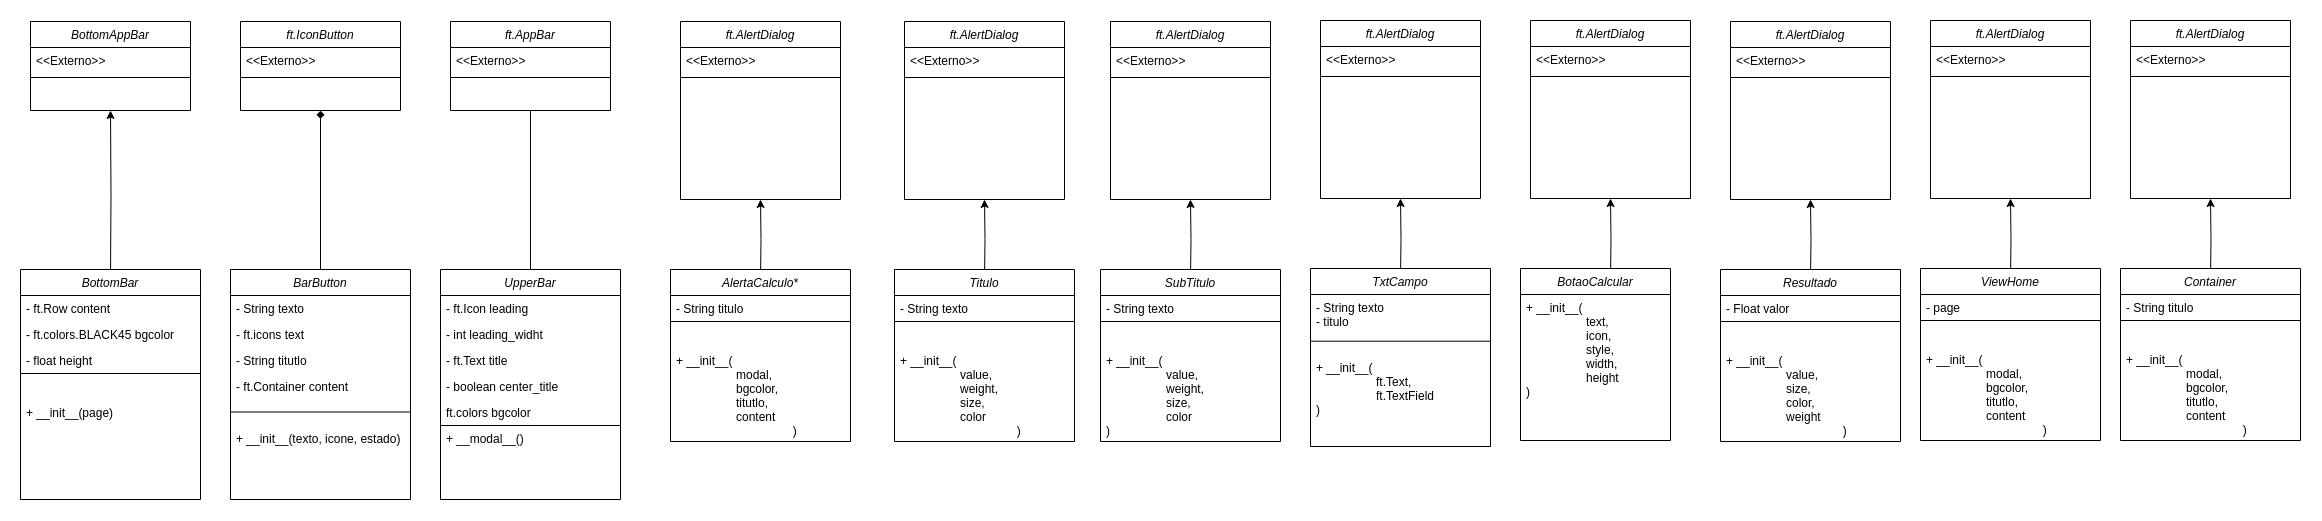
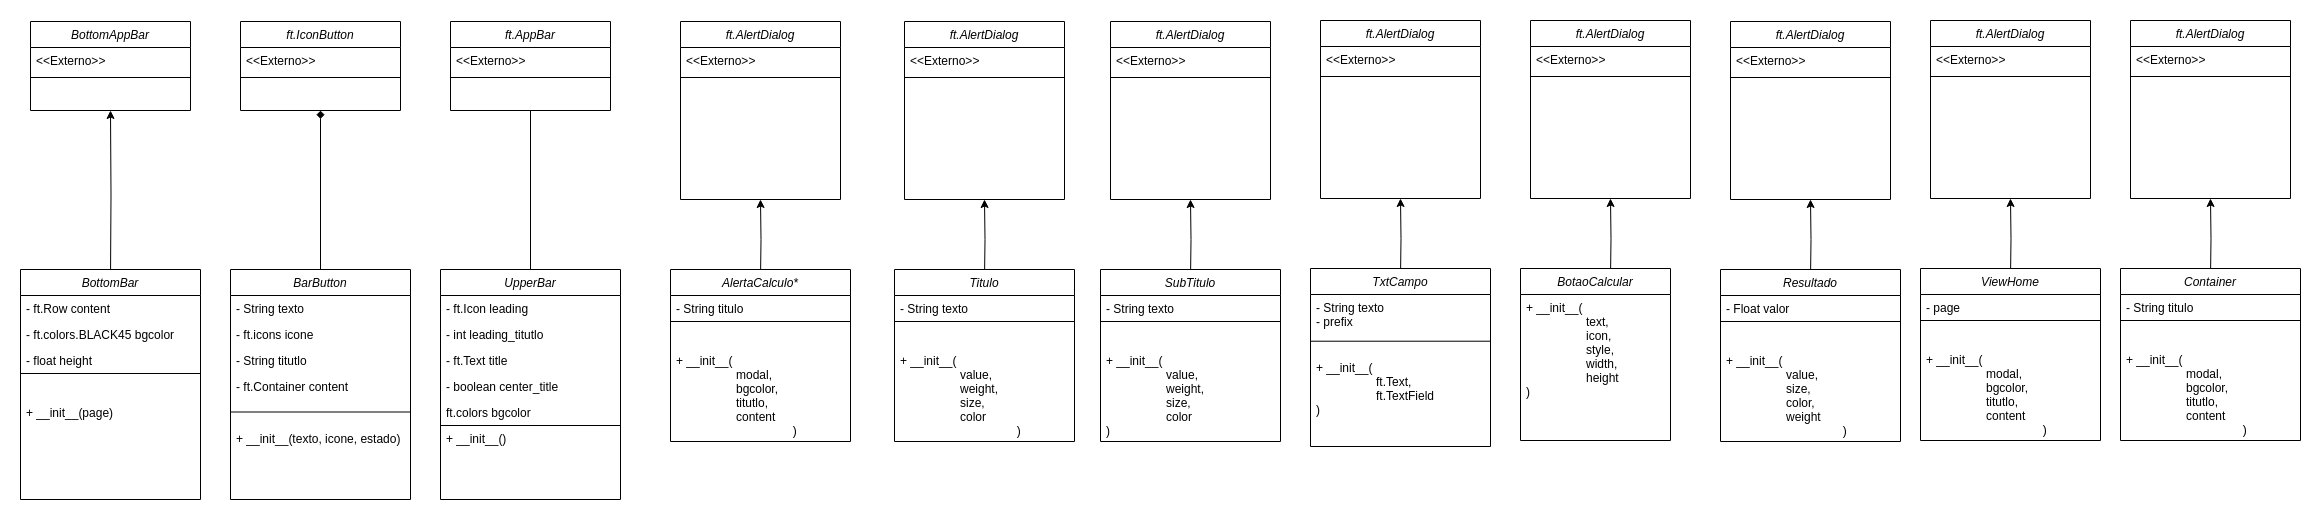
- <mxCell id="69" value="- String texto&#10;- titulo&#10;&#10;" style="text;align=left;verticalAlign=top;spacingLeft=4;spacingRight=4;overflow=hidden;rotatable=0;points=[[0,0.5],[1,0.5]];portConstraint=eastwest;" parent="68" vertex="1"><mxGeometry y="26" width="180" height="34" as="geometry" /></mxCell>
+ <mxCell id="69" value="- String texto&#10;- prefix&#10;&#10;" style="text;align=left;verticalAlign=top;spacingLeft=4;spacingRight=4;overflow=hidden;rotatable=0;points=[[0,0.5],[1,0.5]];portConstraint=eastwest;" parent="68" vertex="1"><mxGeometry y="26" width="180" height="34" as="geometry" /></mxCell>
- <mxCell id="12" value="- ft.icons text" style="text;align=left;verticalAlign=top;spacingLeft=4;spacingRight=4;overflow=hidden;rotatable=0;points=[[0,0.5],[1,0.5]];portConstraint=eastwest;rounded=0;shadow=0;html=0;" parent="10" vertex="1"><mxGeometry y="52" width="180" height="26" as="geometry" /></mxCell>
+ <mxCell id="12" value="- ft.icons icone" style="text;align=left;verticalAlign=top;spacingLeft=4;spacingRight=4;overflow=hidden;rotatable=0;points=[[0,0.5],[1,0.5]];portConstraint=eastwest;rounded=0;shadow=0;html=0;" parent="10" vertex="1"><mxGeometry y="52" width="180" height="26" as="geometry" /></mxCell>
- <mxCell id="31" value="- int leading_widht" style="text;align=left;verticalAlign=top;spacingLeft=4;spacingRight=4;overflow=hidden;rotatable=0;points=[[0,0.5],[1,0.5]];portConstraint=eastwest;rounded=0;shadow=0;html=0;" parent="29" vertex="1"><mxGeometry y="52" width="180" height="26" as="geometry" /></mxCell>
+ <mxCell id="31" value="- int leading_titutlo" style="text;align=left;verticalAlign=top;spacingLeft=4;spacingRight=4;overflow=hidden;rotatable=0;points=[[0,0.5],[1,0.5]];portConstraint=eastwest;rounded=0;shadow=0;html=0;" parent="29" vertex="1"><mxGeometry y="52" width="180" height="26" as="geometry" /></mxCell>
- <mxCell id="36" value="+ __modal__()" style="text;align=left;verticalAlign=top;spacingLeft=4;spacingRight=4;overflow=hidden;rotatable=0;points=[[0,0.5],[1,0.5]];portConstraint=eastwest;rounded=0;shadow=0;html=0;" parent="29" vertex="1"><mxGeometry y="156" width="180" height="26" as="geometry" /></mxCell>
+ <mxCell id="36" value="+ __init__()" style="text;align=left;verticalAlign=top;spacingLeft=4;spacingRight=4;overflow=hidden;rotatable=0;points=[[0,0.5],[1,0.5]];portConstraint=eastwest;rounded=0;shadow=0;html=0;" parent="29" vertex="1"><mxGeometry y="156" width="180" height="26" as="geometry" /></mxCell>
